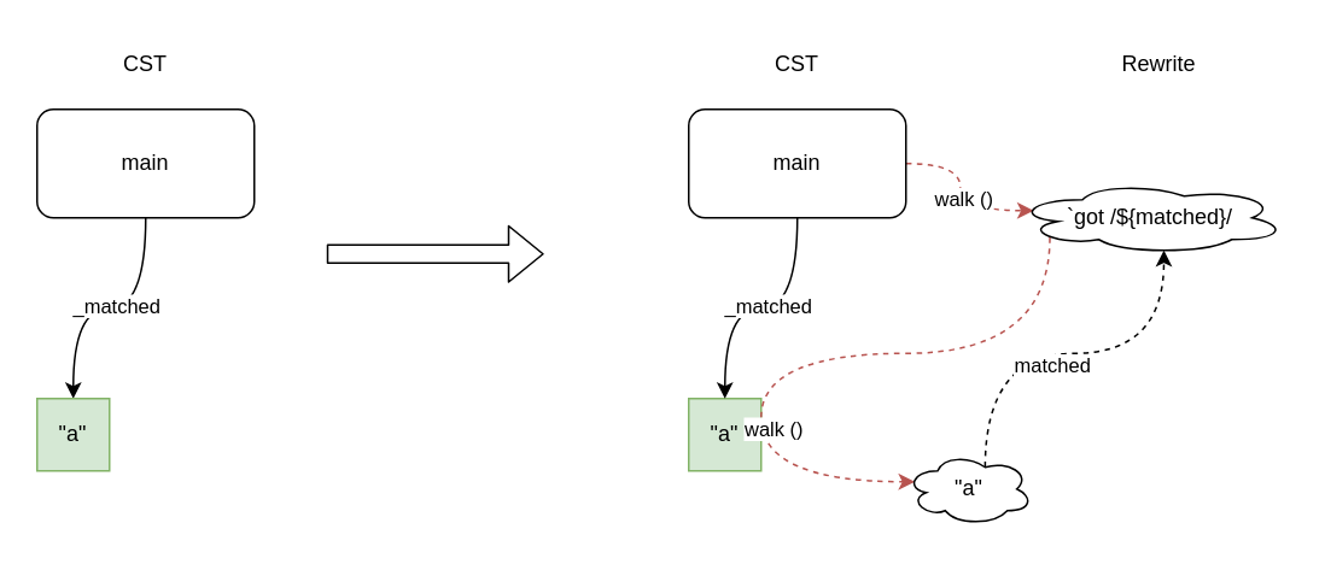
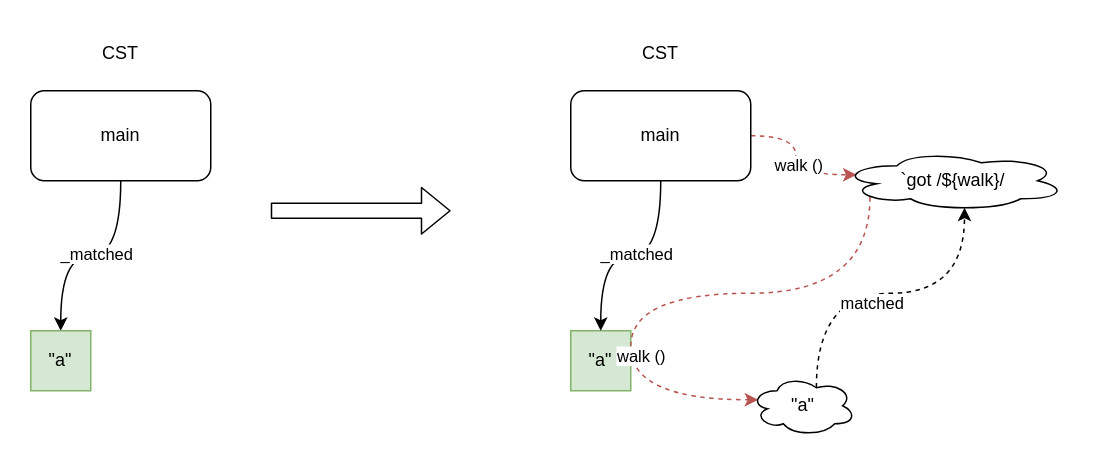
- <mxCell id="21" value="Rewrite" style="rounded=0;whiteSpace=wrap;html=1;strokeColor=none;" vertex="1" parent="1"><mxGeometry x="580" y="20" width="120" height="30" as="geometry" /></mxCell>
- <mxCell id="19" value="`got /${matched}/" style="ellipse;shape=cloud;whiteSpace=wrap;html=1;" vertex="1" parent="1"><mxGeometry x="560" y="100" width="150" height="40" as="geometry" /></mxCell>
+ <mxCell id="19" value="`got /${walk}/" style="ellipse;shape=cloud;whiteSpace=wrap;html=1;" vertex="1" parent="1"><mxGeometry x="560" y="100" width="150" height="40" as="geometry" /></mxCell>
